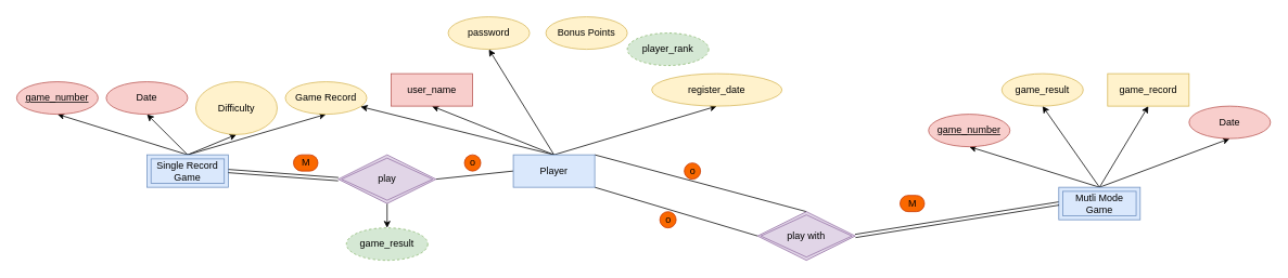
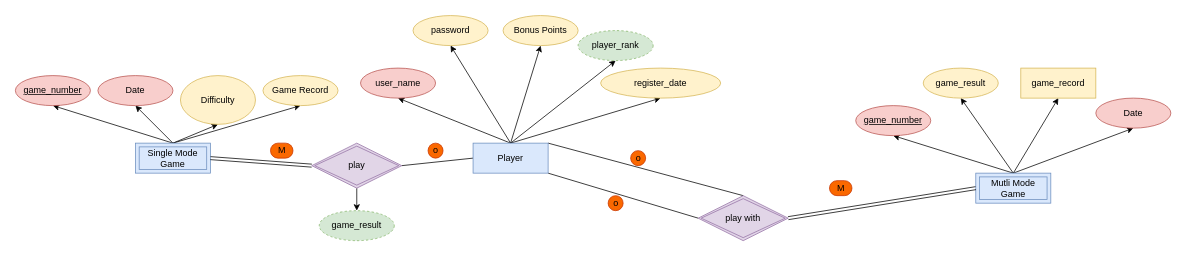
- <mxCell id="11" value="user_name" style="whiteSpace=wrap;html=1;align=center;fillColor=#f8cecc;strokeColor=#b85450;rounded=0;" parent="1" vertex="1"><mxGeometry x="480" y="90" width="100" height="40" as="geometry" /></mxCell>
+ <mxCell id="11" value="user_name" style="ellipse;whiteSpace=wrap;html=1;align=center;fillColor=#f8cecc;strokeColor=#b85450;" parent="1" vertex="1"><mxGeometry x="480" y="90" width="100" height="40" as="geometry" /></mxCell>
+ <mxCell id="9" style="edgeStyle=none;rounded=0;orthogonalLoop=1;jettySize=auto;html=1;exitX=0.5;exitY=0;exitDx=0;exitDy=0;entryX=0.5;entryY=1;entryDx=0;entryDy=0;endArrow=classic;endFill=1;" parent="1" source="10" target="40" edge="1"><mxGeometry relative="1" as="geometry" /></mxCell>
- <mxCell id="8" style="edgeStyle=none;rounded=0;orthogonalLoop=1;jettySize=auto;html=1;exitX=0.5;exitY=0;exitDx=0;exitDy=0;endArrow=classic;endFill=1;" parent="1" source="10" target="38" edge="1"><mxGeometry relative="1" as="geometry" /></mxCell>
+ <mxCell id="8" style="edgeStyle=none;rounded=0;orthogonalLoop=1;jettySize=auto;html=1;exitX=0.5;exitY=0;exitDx=0;exitDy=0;entryX=0.5;entryY=1;entryDx=0;entryDy=0;endArrow=classic;endFill=1;" parent="1" source="10" target="39" edge="1"><mxGeometry relative="1" as="geometry" /></mxCell>
- <mxCell id="19" value="Single Record Game" style="shape=ext;margin=3;double=1;whiteSpace=wrap;html=1;align=center;rounded=0;shadow=0;glass=0;sketch=0;fillColor=#dae8fc;strokeColor=#6c8ebf;" parent="1" vertex="1"><mxGeometry x="180" y="190" width="100" height="40" as="geometry" /></mxCell>
+ <mxCell id="19" value="Single Mode Game" style="shape=ext;margin=3;double=1;whiteSpace=wrap;html=1;align=center;rounded=0;shadow=0;glass=0;sketch=0;fillColor=#dae8fc;strokeColor=#6c8ebf;" parent="1" vertex="1"><mxGeometry x="180" y="190" width="100" height="40" as="geometry" /></mxCell>
